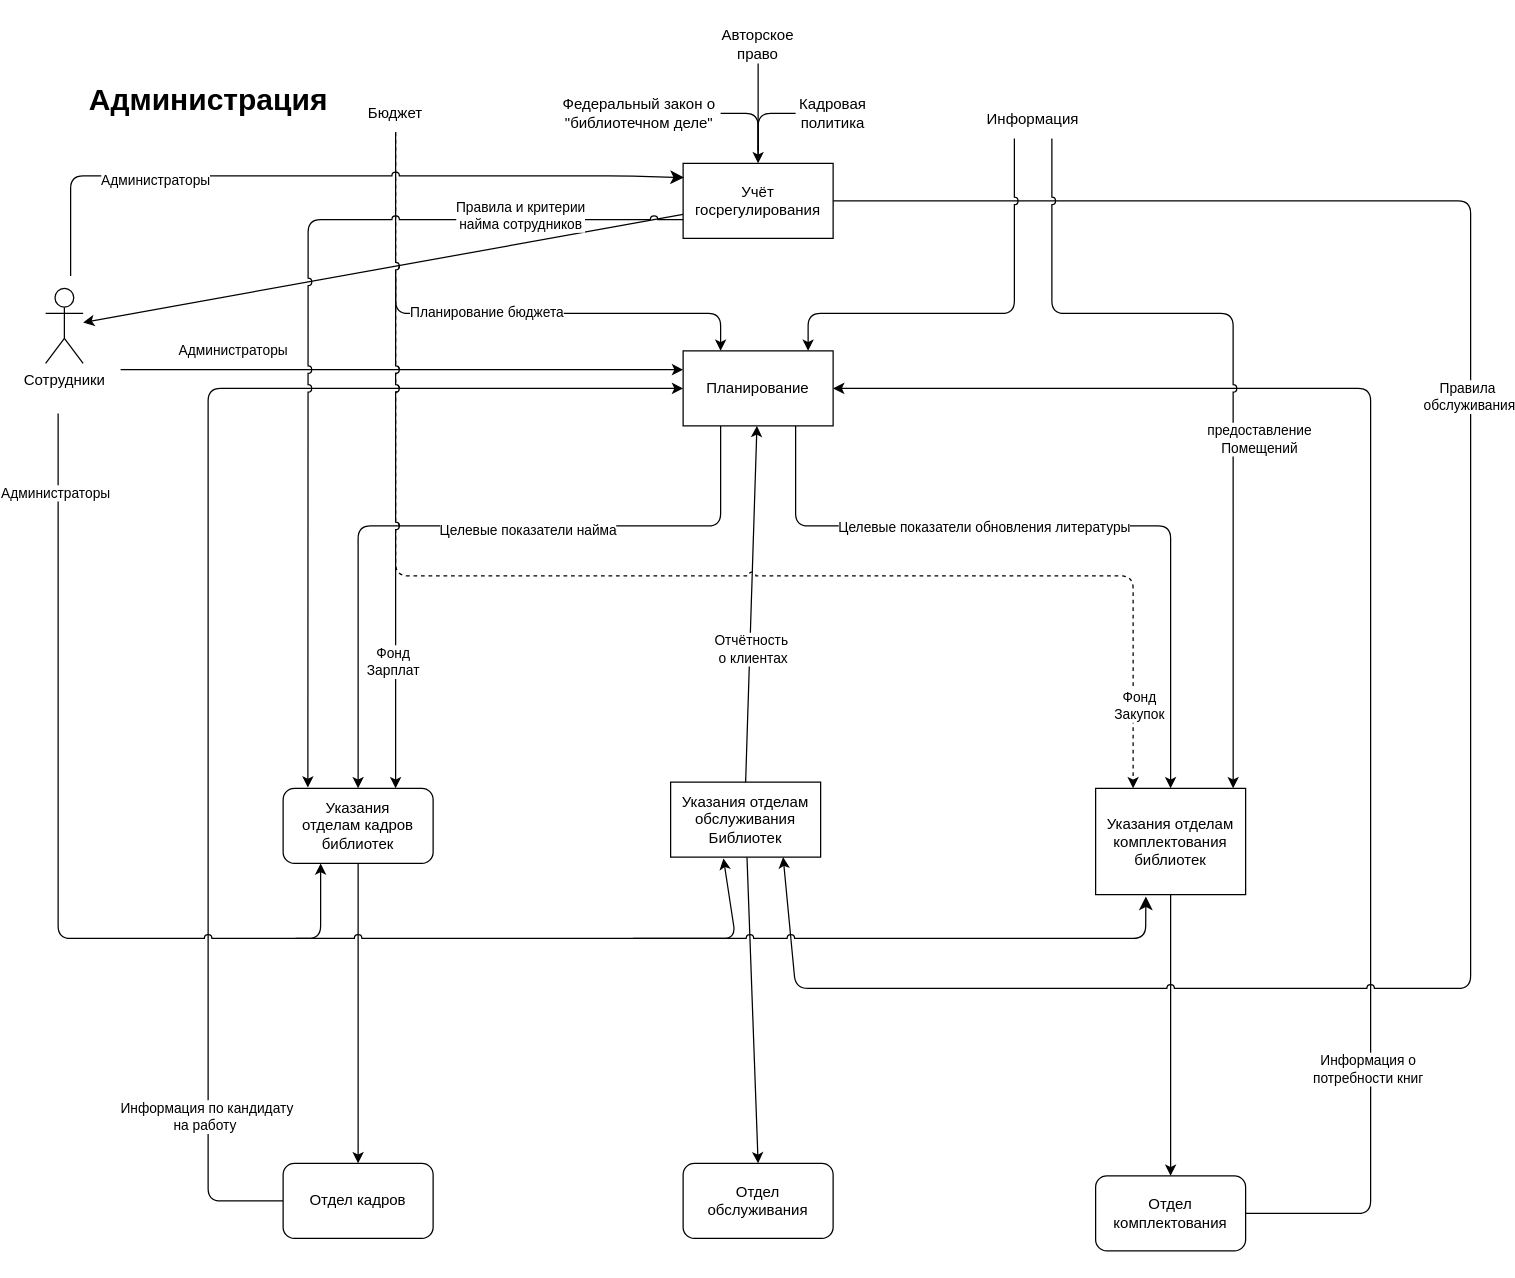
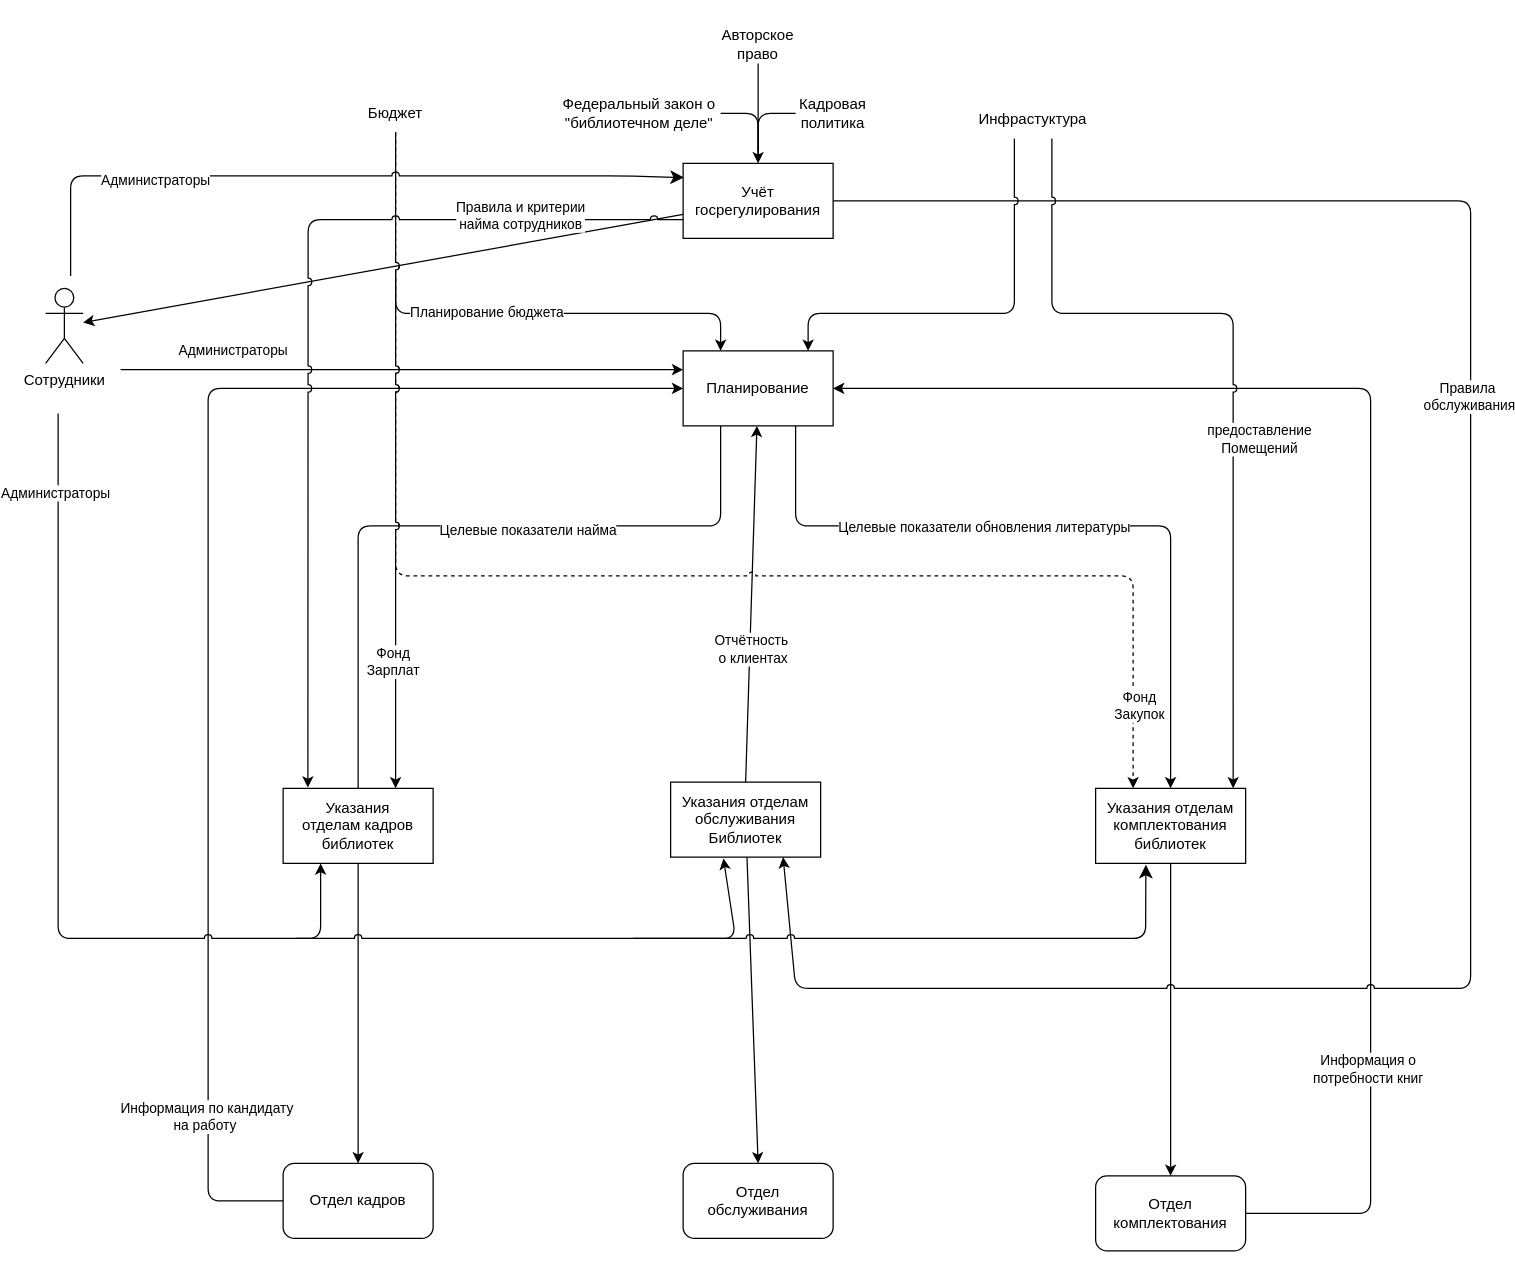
- <mxCell id="53" value="&lt;h1&gt;Администрация&lt;/h1&gt;" style="text;html=1;strokeColor=none;fillColor=none;spacing=5;spacingTop=-20;whiteSpace=wrap;overflow=hidden;rounded=0;" vertex="1" parent="1"><mxGeometry x="50" y="60" width="220" height="40" as="geometry" /></mxCell>
- <mxCell id="35" value="Информация" style="text;html=1;strokeColor=none;fillColor=none;align=center;verticalAlign=middle;whiteSpace=wrap;rounded=0;" vertex="1" parent="1"><mxGeometry x="780" y="80" width="60" height="30" as="geometry" /></mxCell>
+ <mxCell id="35" value="Инфрастуктура" style="text;html=1;strokeColor=none;fillColor=none;align=center;verticalAlign=middle;whiteSpace=wrap;rounded=0;" vertex="1" parent="1"><mxGeometry x="780" y="80" width="60" height="30" as="geometry" /></mxCell>
- <mxCell id="2" style="edgeStyle=none;html=1;exitX=0.25;exitY=1;exitDx=0;exitDy=0;entryX=0.5;entryY=0;entryDx=0;entryDy=0;" edge="1" parent="1" source="6" target="8"><mxGeometry relative="1" as="geometry"><Array as="points"><mxPoint x="560" y="420" /><mxPoint x="270" y="420" /></Array></mxGeometry></mxCell>
+ <mxCell id="2" style="edgeStyle=none;html=1;exitX=0.25;exitY=1;exitDx=0;exitDy=0;entryX=0.5;entryY=0;entryDx=0;entryDy=0;endArrow=none;" edge="1" parent="1" source="6" target="8"><mxGeometry relative="1" as="geometry"><Array as="points"><mxPoint x="560" y="420" /><mxPoint x="270" y="420" /></Array></mxGeometry></mxCell>
- <mxCell id="8" value="Указания&lt;br&gt;отделам кадров&lt;br&gt;библиотек" style="whiteSpace=wrap;html=1;rounded=1;" vertex="1" parent="1"><mxGeometry x="210" y="630" width="120" height="60" as="geometry" /></mxCell>
+ <mxCell id="8" value="Указания&lt;br&gt;отделам кадров&lt;br&gt;библиотек" style="rounded=0;whiteSpace=wrap;html=1;" vertex="1" parent="1"><mxGeometry x="210" y="630" width="120" height="60" as="geometry" /></mxCell>
- <mxCell id="9" value="Указания отделам&lt;br&gt;комплектования&lt;br&gt;библиотек" style="rounded=0;whiteSpace=wrap;html=1;" vertex="1" parent="1"><mxGeometry x="860" y="630" width="120" height="85" as="geometry" /></mxCell>
+ <mxCell id="9" value="Указания отделам&lt;br&gt;комплектования&lt;br&gt;библиотек" style="rounded=0;whiteSpace=wrap;html=1;" vertex="1" parent="1"><mxGeometry x="860" y="630" width="120" height="60" as="geometry" /></mxCell>
